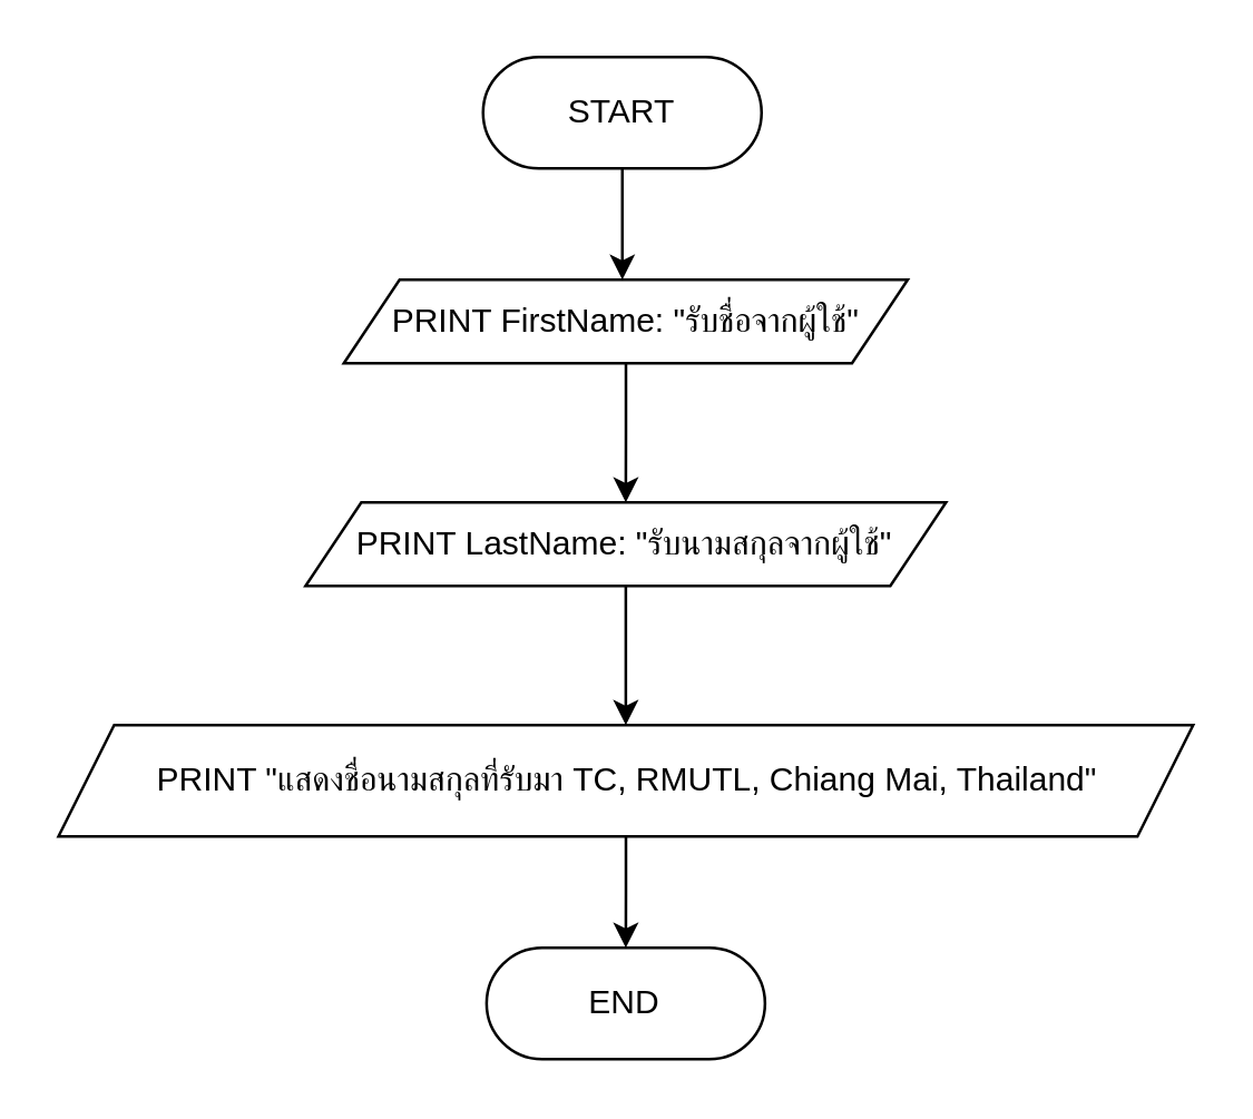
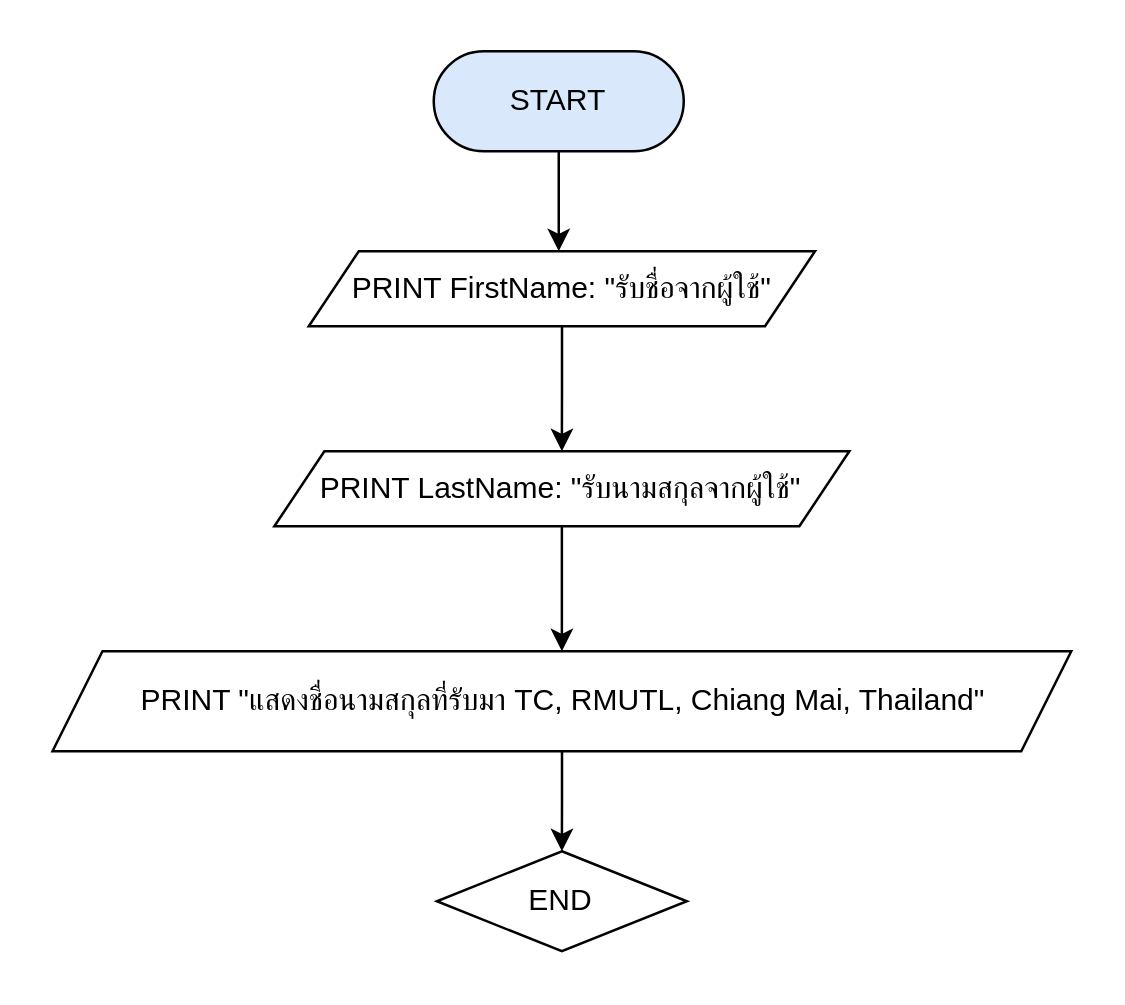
- <mxCell id="3" value="START" style="rounded=1;whiteSpace=wrap;html=1;arcSize=50;" parent="1" vertex="1"><mxGeometry x="173" y="20" width="100" height="40" as="geometry" /></mxCell>
+ <mxCell id="3" value="START" style="rounded=1;whiteSpace=wrap;html=1;arcSize=50;fillColor=#dae8fc;" parent="1" vertex="1"><mxGeometry x="173" y="20" width="100" height="40" as="geometry" /></mxCell>
- <mxCell id="10" value="END" style="rounded=1;whiteSpace=wrap;html=1;arcSize=50;" parent="1" vertex="1"><mxGeometry x="174.25" y="340" width="100" height="40" as="geometry" /></mxCell>
+ <mxCell id="10" value="END" style="rhombus;whiteSpace=wrap;html=1;arcSize=50;" parent="1" vertex="1"><mxGeometry x="174.25" y="340" width="100" height="40" as="geometry" /></mxCell>
